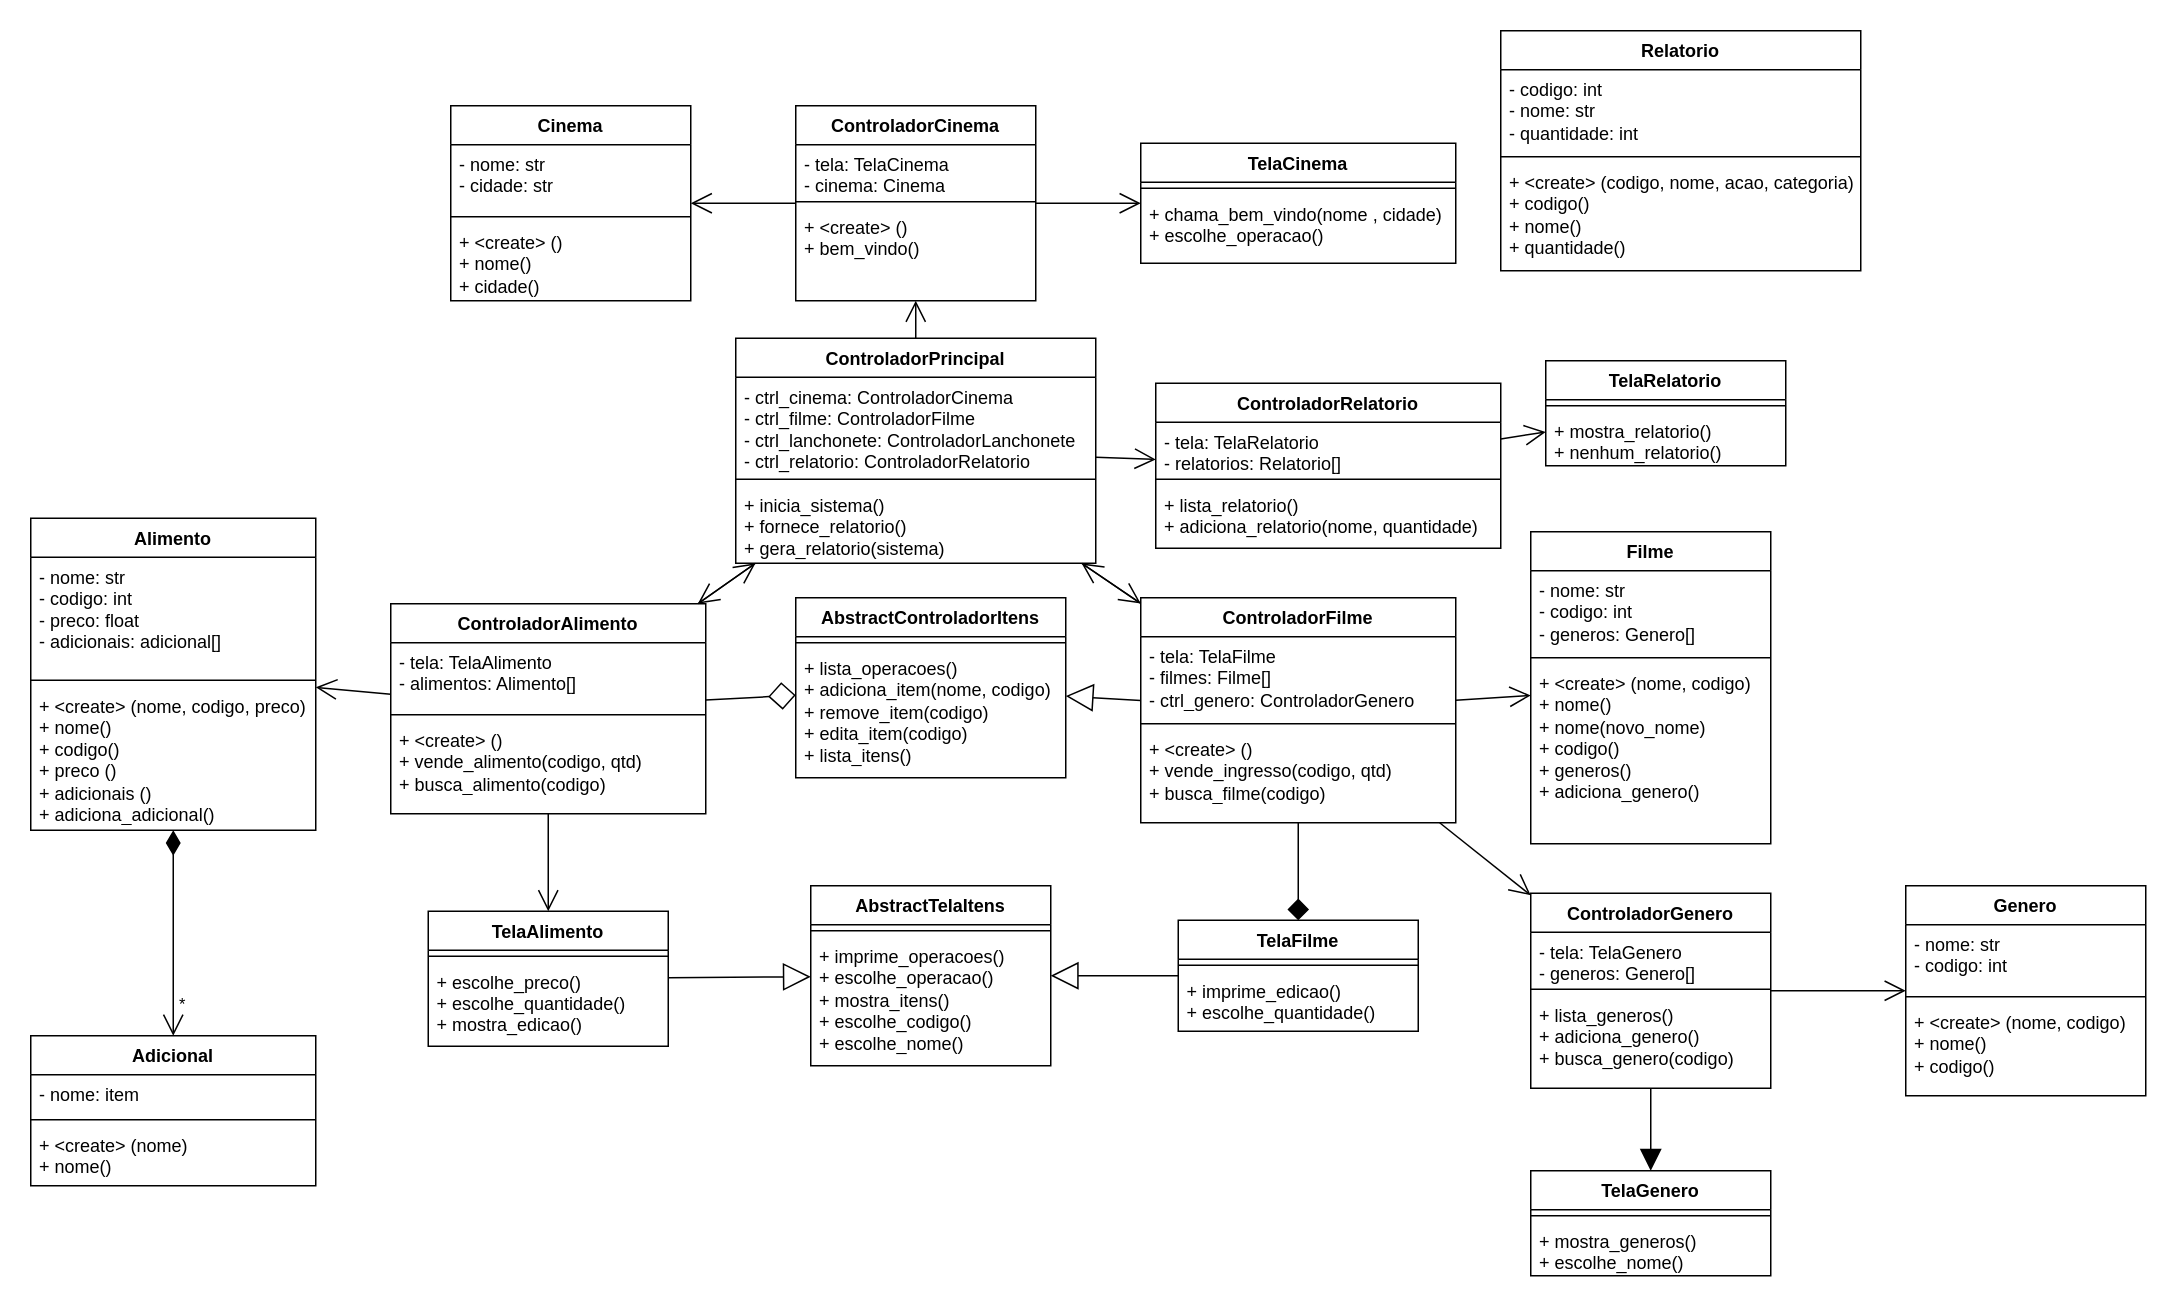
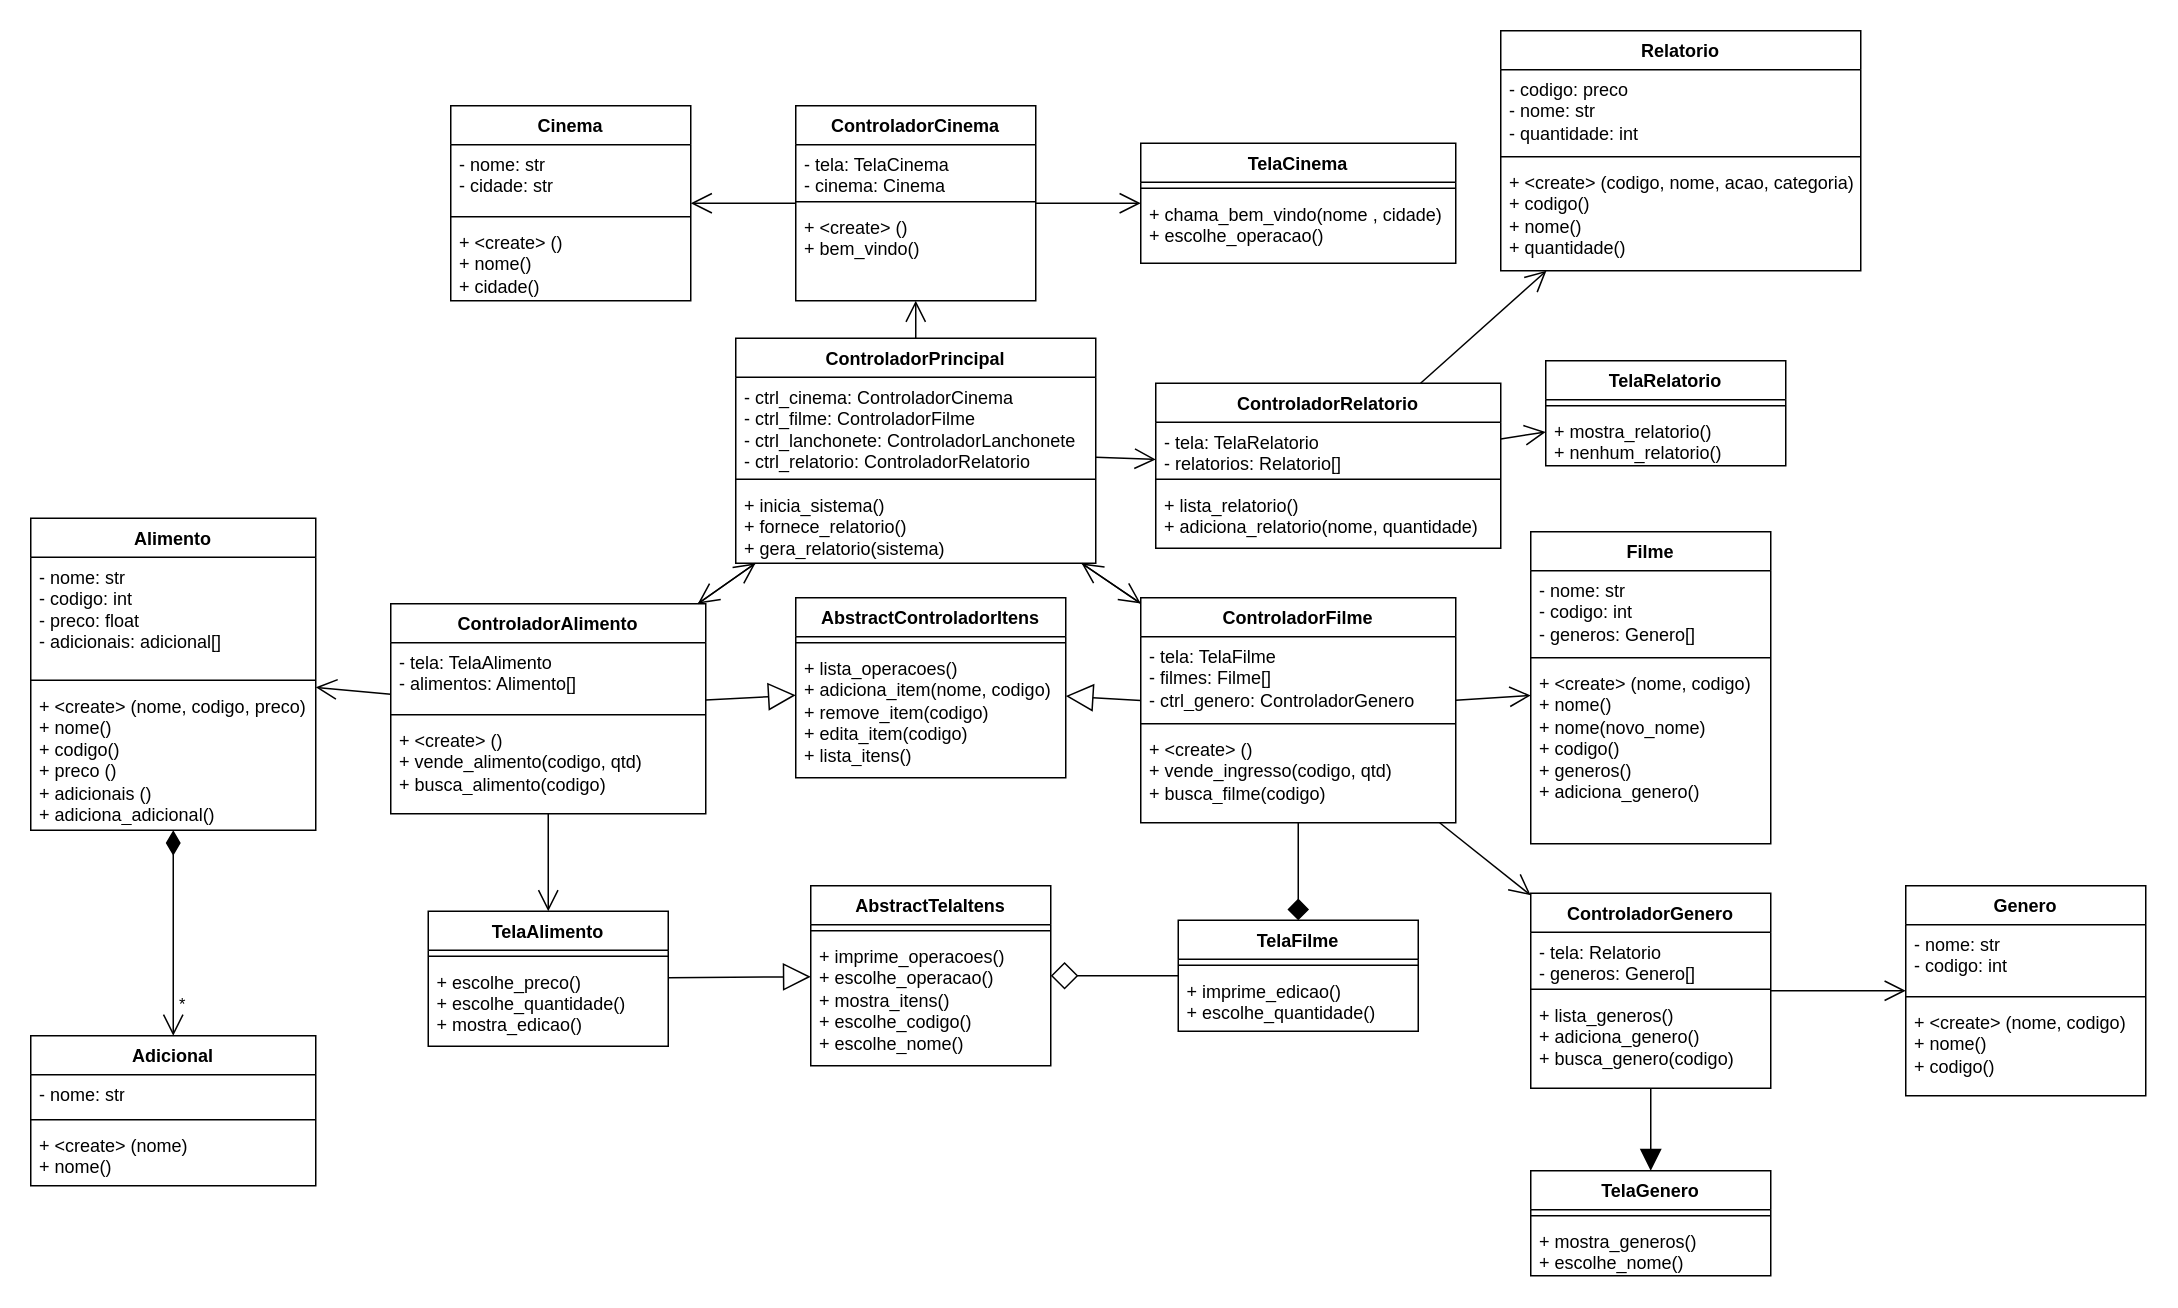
- <mxCell id="80" value="- codigo: int&lt;br&gt;- nome: str&lt;br&gt;- quantidade: int" style="text;strokeColor=none;fillColor=none;align=left;verticalAlign=top;spacingLeft=4;spacingRight=4;overflow=hidden;rotatable=0;points=[[0,0.5],[1,0.5]];portConstraint=eastwest;whiteSpace=wrap;html=1;" parent="79" vertex="1"><mxGeometry y="26" width="240" height="54" as="geometry" /></mxCell>
+ <mxCell id="80" value="- codigo: preco&lt;br&gt;- nome: str&lt;br&gt;- quantidade: int" style="text;strokeColor=none;fillColor=none;align=left;verticalAlign=top;spacingLeft=4;spacingRight=4;overflow=hidden;rotatable=0;points=[[0,0.5],[1,0.5]];portConstraint=eastwest;whiteSpace=wrap;html=1;" parent="79" vertex="1"><mxGeometry y="26" width="240" height="54" as="geometry" /></mxCell>
+ <mxCell id="87" value="" style="endArrow=open;endFill=1;endSize=12;html=1;rounded=0;" parent="1" source="75" target="79" edge="1"><mxGeometry width="160" relative="1" as="geometry"><mxPoint x="740" y="440" as="sourcePoint" /><mxPoint x="900" y="440" as="targetPoint" /></mxGeometry></mxCell>
- <mxCell id="72" value="" style="endArrow=diamond;endSize=16;endFill=0;html=1;rounded=0;" parent="1" source="17" target="29" edge="1"><mxGeometry width="160" relative="1" as="geometry"><mxPoint x="560" y="580" as="sourcePoint" /><mxPoint x="720" y="580" as="targetPoint" /></mxGeometry></mxCell>
+ <mxCell id="72" value="" style="endArrow=block;endSize=16;endFill=0;html=1;rounded=0;" parent="1" source="17" target="29" edge="1"><mxGeometry width="160" relative="1" as="geometry"><mxPoint x="560" y="580" as="sourcePoint" /><mxPoint x="720" y="580" as="targetPoint" /></mxGeometry></mxCell>
- <mxCell id="48" value="- tela: TelaGenero&lt;br&gt;- generos: Genero[]" style="text;strokeColor=none;fillColor=none;align=left;verticalAlign=top;spacingLeft=4;spacingRight=4;overflow=hidden;rotatable=0;points=[[0,0.5],[1,0.5]];portConstraint=eastwest;whiteSpace=wrap;html=1;" parent="47" vertex="1"><mxGeometry y="26" width="160" height="34" as="geometry" /></mxCell>
+ <mxCell id="48" value="- tela: Relatorio&lt;br&gt;- generos: Genero[]" style="text;strokeColor=none;fillColor=none;align=left;verticalAlign=top;spacingLeft=4;spacingRight=4;overflow=hidden;rotatable=0;points=[[0,0.5],[1,0.5]];portConstraint=eastwest;whiteSpace=wrap;html=1;" parent="47" vertex="1"><mxGeometry y="26" width="160" height="34" as="geometry" /></mxCell>
- <mxCell id="73" value="" style="endArrow=block;endSize=16;endFill=0;html=1;rounded=0;" parent="1" source="54" target="44" edge="1"><mxGeometry width="160" relative="1" as="geometry"><mxPoint x="560" y="580" as="sourcePoint" /><mxPoint x="720" y="580" as="targetPoint" /></mxGeometry></mxCell>
+ <mxCell id="73" value="" style="endArrow=diamond;endSize=16;endFill=0;html=1;rounded=0;" parent="1" source="54" target="44" edge="1"><mxGeometry width="160" relative="1" as="geometry"><mxPoint x="560" y="580" as="sourcePoint" /><mxPoint x="720" y="580" as="targetPoint" /></mxGeometry></mxCell>
- <mxCell id="37" value="- nome: item" style="text;strokeColor=none;fillColor=none;align=left;verticalAlign=top;spacingLeft=4;spacingRight=4;overflow=hidden;rotatable=0;points=[[0,0.5],[1,0.5]];portConstraint=eastwest;whiteSpace=wrap;html=1;" parent="36" vertex="1"><mxGeometry y="26" width="190" height="26" as="geometry" /></mxCell>
+ <mxCell id="37" value="- nome: str" style="text;strokeColor=none;fillColor=none;align=left;verticalAlign=top;spacingLeft=4;spacingRight=4;overflow=hidden;rotatable=0;points=[[0,0.5],[1,0.5]];portConstraint=eastwest;whiteSpace=wrap;html=1;" parent="36" vertex="1"><mxGeometry y="26" width="190" height="26" as="geometry" /></mxCell>
